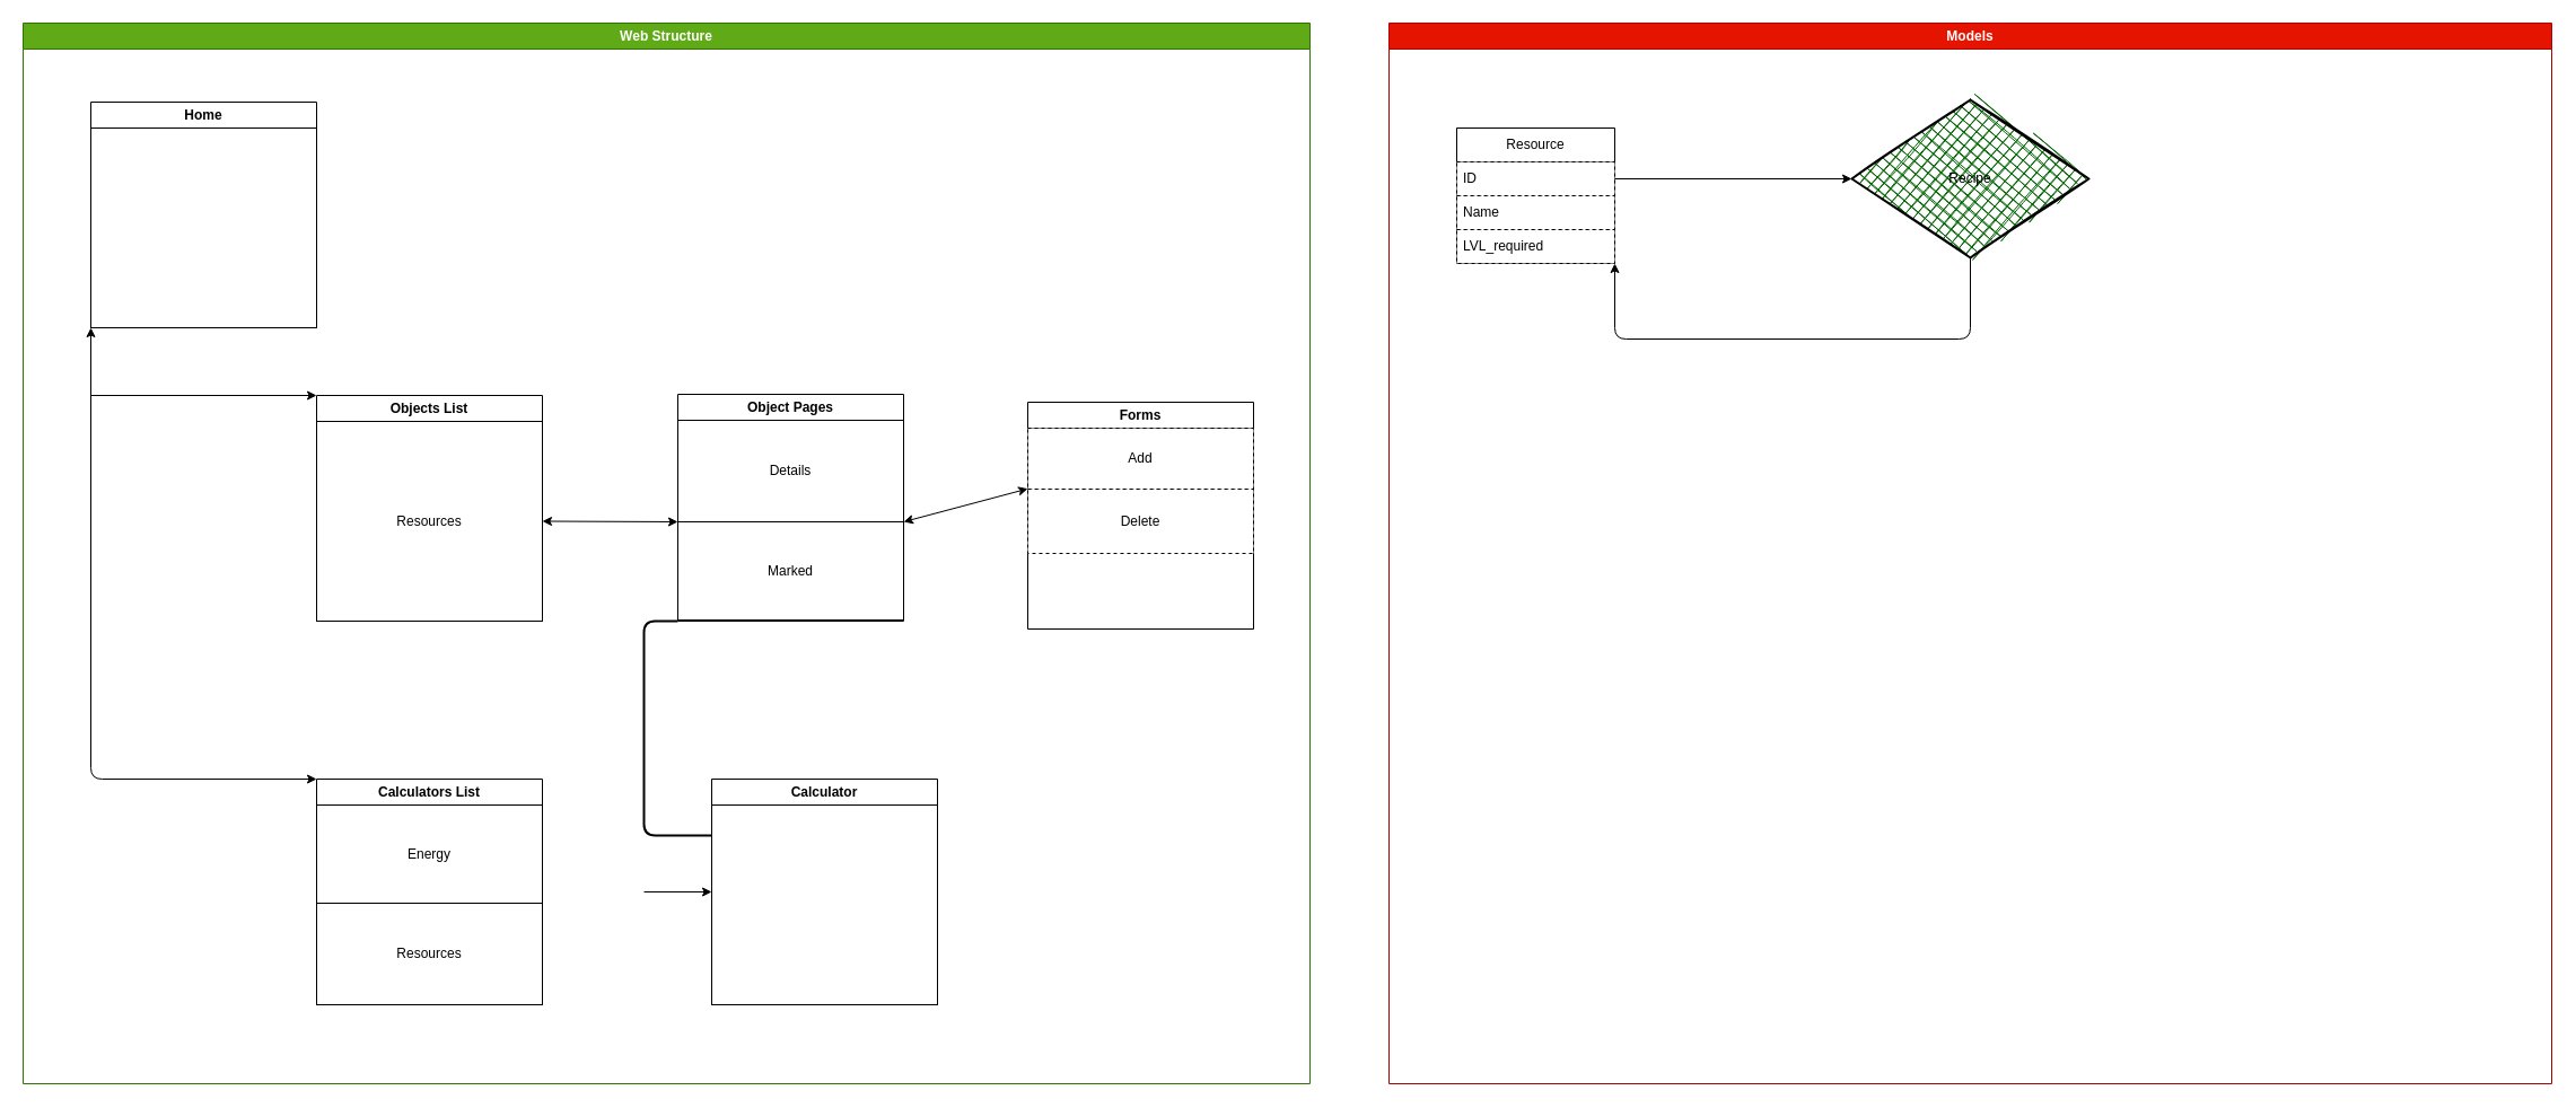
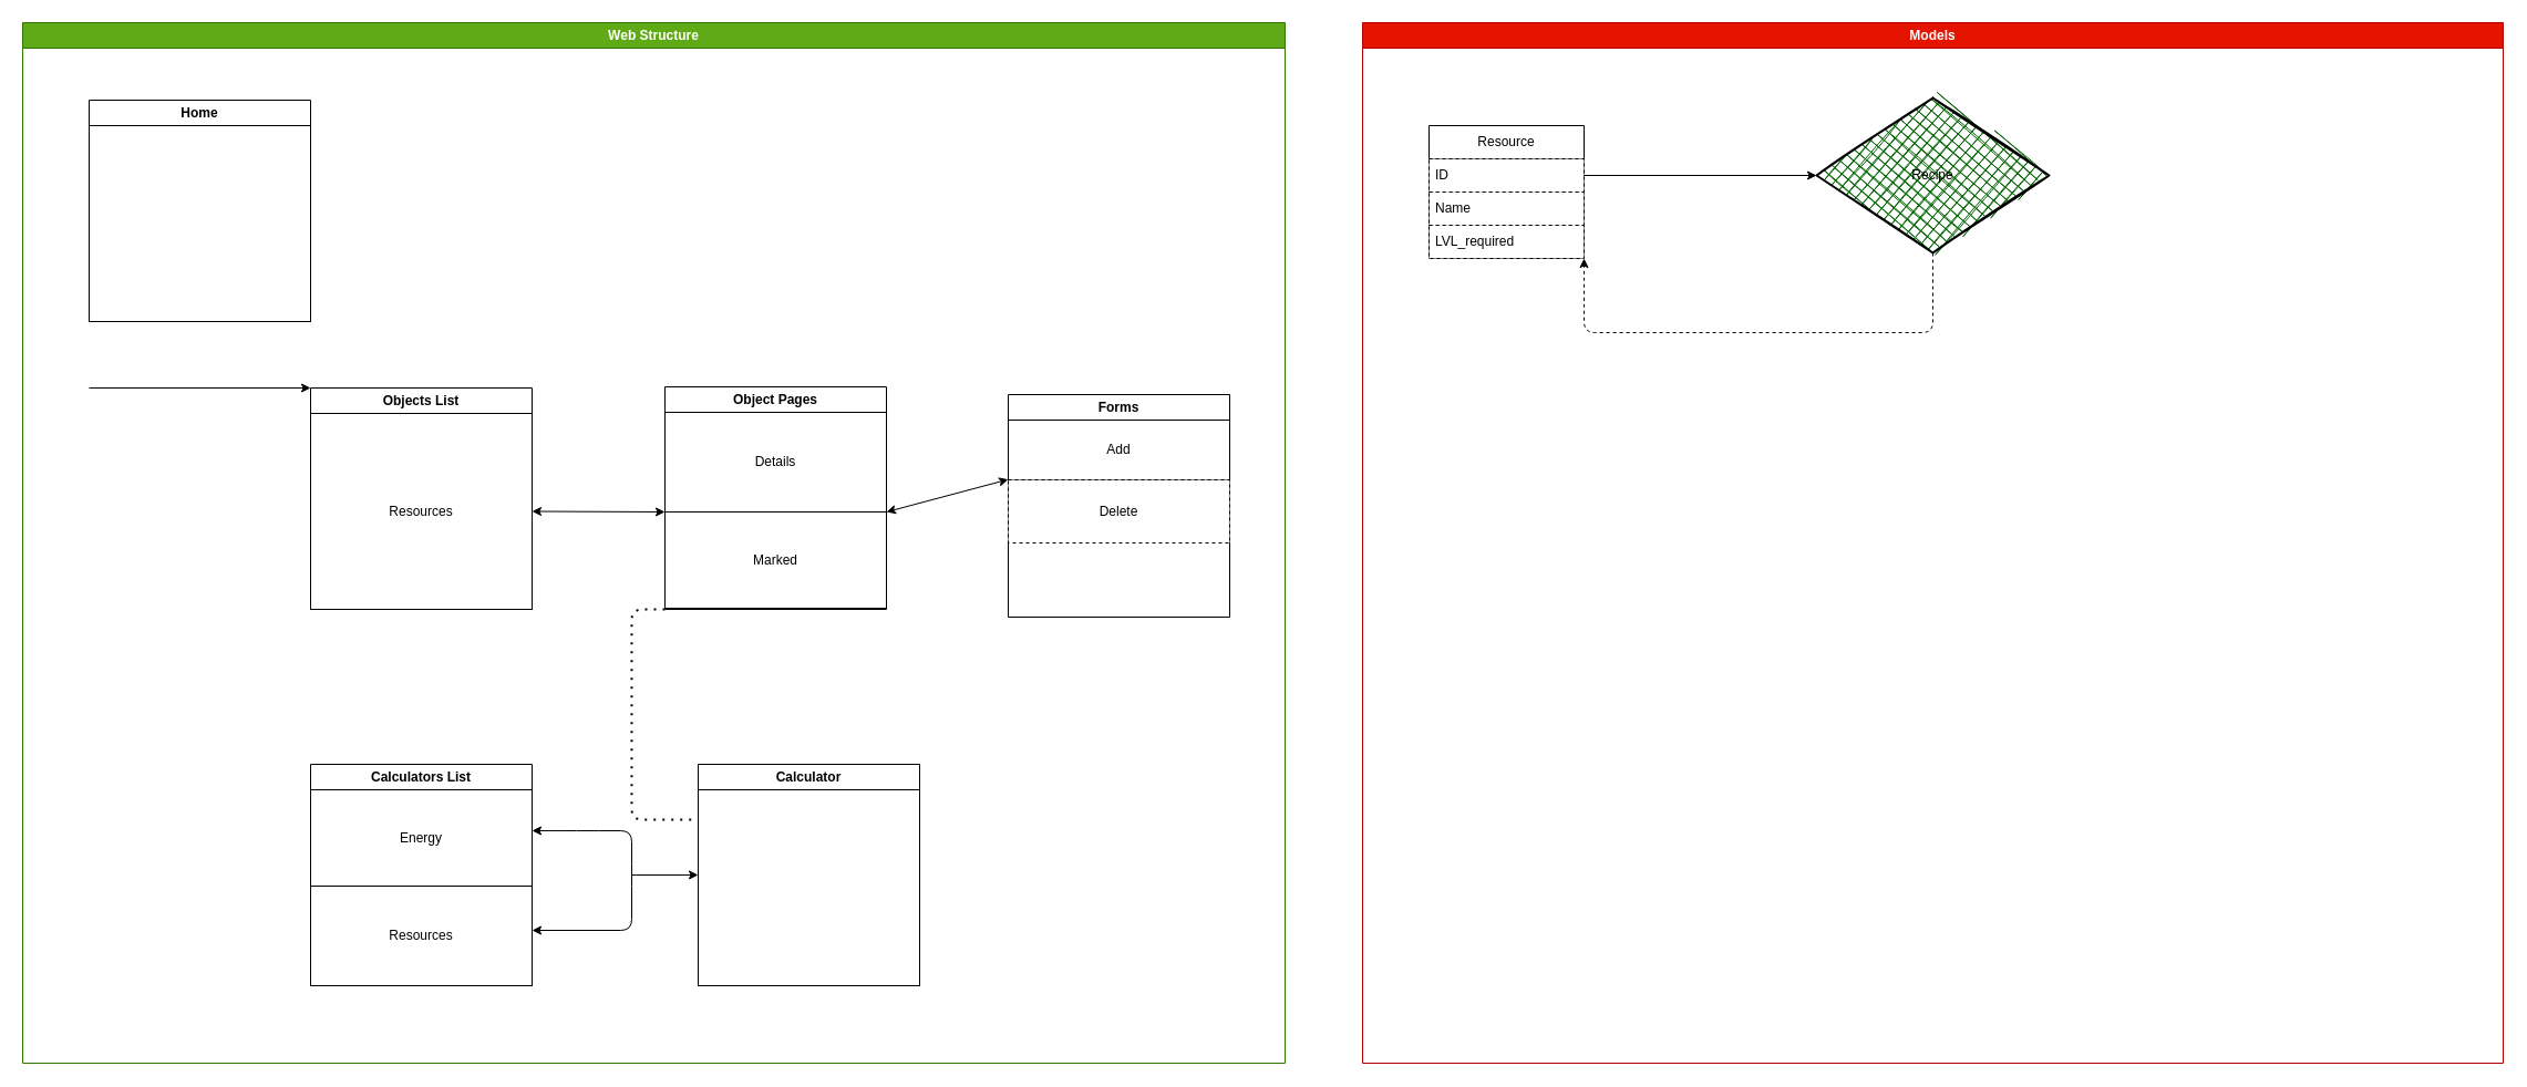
- <mxCell id="32" value="" style="endArrow=classic;html=1;exitX=0.5;exitY=1;exitDx=0;exitDy=0;entryX=1;entryY=1;entryDx=0;entryDy=0;" edge="1" parent="25" source="30" target="26"><mxGeometry width="50" height="50" relative="1" as="geometry"><mxPoint x="210" y="148" as="sourcePoint" /><mxPoint x="200" y="280" as="targetPoint" /><Array as="points"><mxPoint x="515" y="280" /><mxPoint x="200" y="280" /></Array></mxGeometry></mxCell>
+ <mxCell id="32" value="" style="endArrow=classic;html=1;exitX=0.5;exitY=1;exitDx=0;exitDy=0;entryX=1;entryY=1;entryDx=0;entryDy=0;dashed=1;" edge="1" parent="25" source="30" target="26"><mxGeometry width="50" height="50" relative="1" as="geometry"><mxPoint x="210" y="148" as="sourcePoint" /><mxPoint x="200" y="280" as="targetPoint" /><Array as="points"><mxPoint x="515" y="280" /><mxPoint x="200" y="280" /></Array></mxGeometry></mxCell>
- <mxCell id="13" value="Add" style="rounded=0;whiteSpace=wrap;html=1;dashed=1;" vertex="1" parent="12"><mxGeometry y="23" width="200" height="54" as="geometry" /></mxCell>
+ <mxCell id="13" value="Add" style="rounded=0;whiteSpace=wrap;html=1;" vertex="1" parent="12"><mxGeometry y="23" width="200" height="54" as="geometry" /></mxCell>
- <mxCell id="8" value="" style="endArrow=classic;startArrow=classic;html=1;exitX=0;exitY=1;exitDx=0;exitDy=0;entryX=0;entryY=0;entryDx=0;entryDy=0;" edge="1" parent="2" source="3" target="7"><mxGeometry width="50" height="50" relative="1" as="geometry"><mxPoint x="560" y="530" as="sourcePoint" /><mxPoint x="610" y="480" as="targetPoint" /><Array as="points"><mxPoint x="60" y="670" /></Array></mxGeometry></mxCell>
- <mxCell id="24" value="" style="endArrow=none;dashed=0;html=1;dashPattern=1 3;strokeWidth=2;entryX=0;entryY=0.25;entryDx=0;entryDy=0;exitX=0;exitY=1;exitDx=0;exitDy=0;" edge="1" parent="2" source="16" target="20"><mxGeometry width="50" height="50" relative="1" as="geometry"><mxPoint x="550" y="530" as="sourcePoint" /><mxPoint x="390" y="480" as="targetPoint" /><Array as="points"><mxPoint x="550" y="530" /><mxPoint x="550" y="720" /></Array></mxGeometry></mxCell>
+ <mxCell id="24" value="" style="endArrow=none;dashed=1;html=1;dashPattern=1 3;strokeWidth=2;entryX=0;entryY=0.25;entryDx=0;entryDy=0;exitX=0;exitY=1;exitDx=0;exitDy=0;" edge="1" parent="2" source="16" target="20"><mxGeometry width="50" height="50" relative="1" as="geometry"><mxPoint x="550" y="530" as="sourcePoint" /><mxPoint x="390" y="480" as="targetPoint" /><Array as="points"><mxPoint x="550" y="530" /><mxPoint x="550" y="720" /></Array></mxGeometry></mxCell>
+ <mxCell id="23" value="" style="endArrow=classic;startArrow=classic;html=1;exitX=1;exitY=0.75;exitDx=0;exitDy=0;entryX=1;entryY=0.425;entryDx=0;entryDy=0;entryPerimeter=0;" edge="1" parent="2" source="7" target="10"><mxGeometry width="50" height="50" relative="1" as="geometry"><mxPoint x="630" y="790" as="sourcePoint" /><mxPoint x="470" y="740" as="targetPoint" /><Array as="points"><mxPoint x="550" y="820" /><mxPoint x="550" y="770" /><mxPoint x="550" y="730" /><mxPoint x="510" y="730" /></Array></mxGeometry></mxCell>
